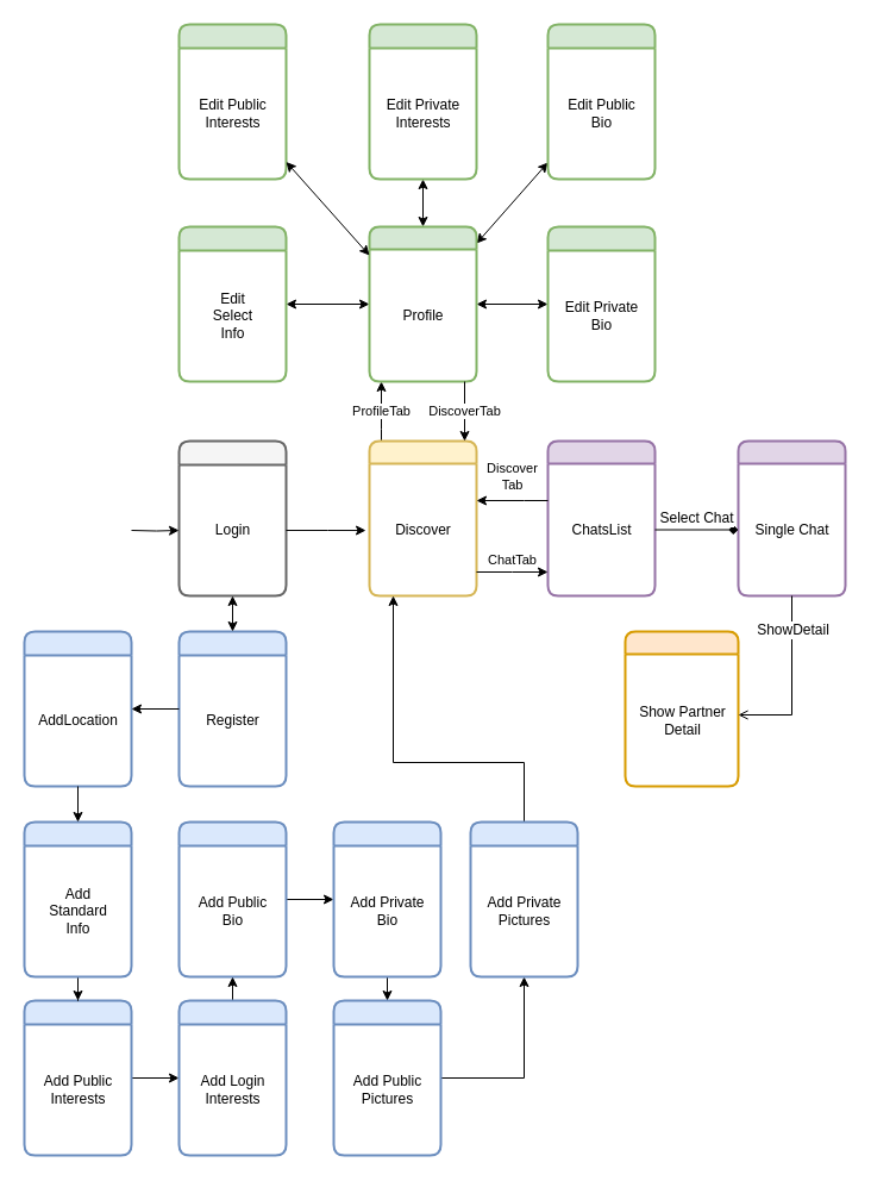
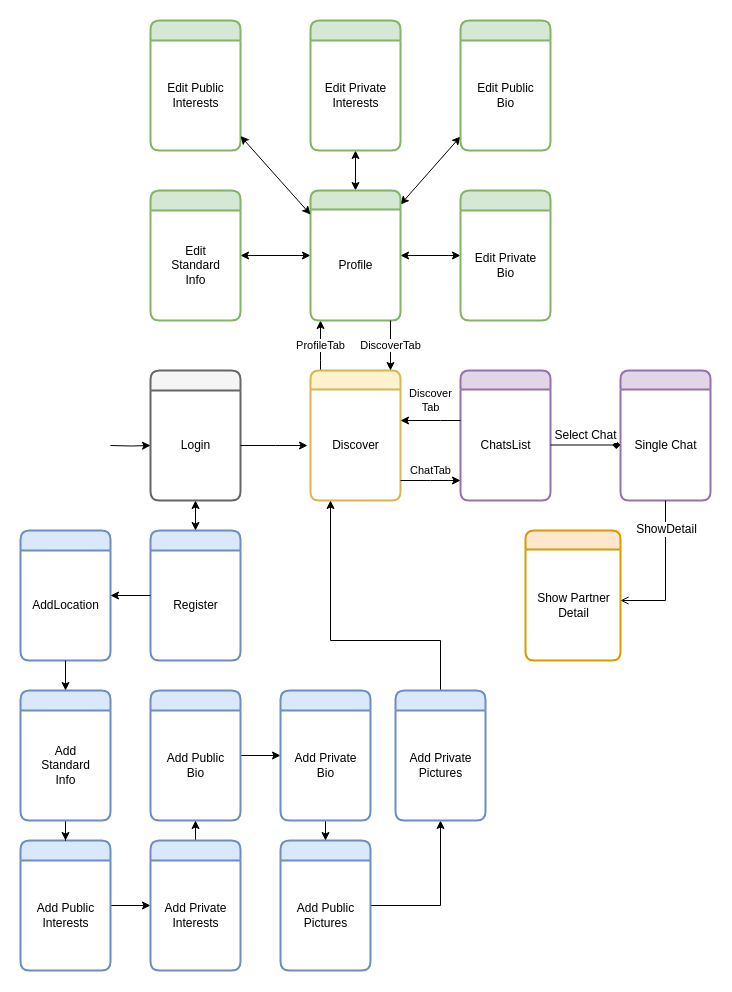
- <mxCell id="63" value="Edit&lt;br&gt;Select&lt;br&gt;Info" style="text;html=1;align=center;verticalAlign=middle;resizable=0;points=[];;autosize=1;" vertex="1" parent="62"><mxGeometry y="20" width="90" height="110" as="geometry" /></mxCell>
+ <mxCell id="63" value="Edit&lt;br&gt;Standard&lt;br&gt;Info" style="text;html=1;align=center;verticalAlign=middle;resizable=0;points=[];;autosize=1;" vertex="1" parent="62"><mxGeometry y="20" width="90" height="110" as="geometry" /></mxCell>
- <mxCell id="38" value="Add Login&lt;br&gt;Interests" style="text;html=1;align=center;verticalAlign=middle;resizable=0;points=[];;autosize=1;" vertex="1" parent="37"><mxGeometry y="20" width="90" height="110" as="geometry" /></mxCell>
+ <mxCell id="38" value="Add Private&lt;br&gt;Interests" style="text;html=1;align=center;verticalAlign=middle;resizable=0;points=[];;autosize=1;" vertex="1" parent="37"><mxGeometry y="20" width="90" height="110" as="geometry" /></mxCell>
